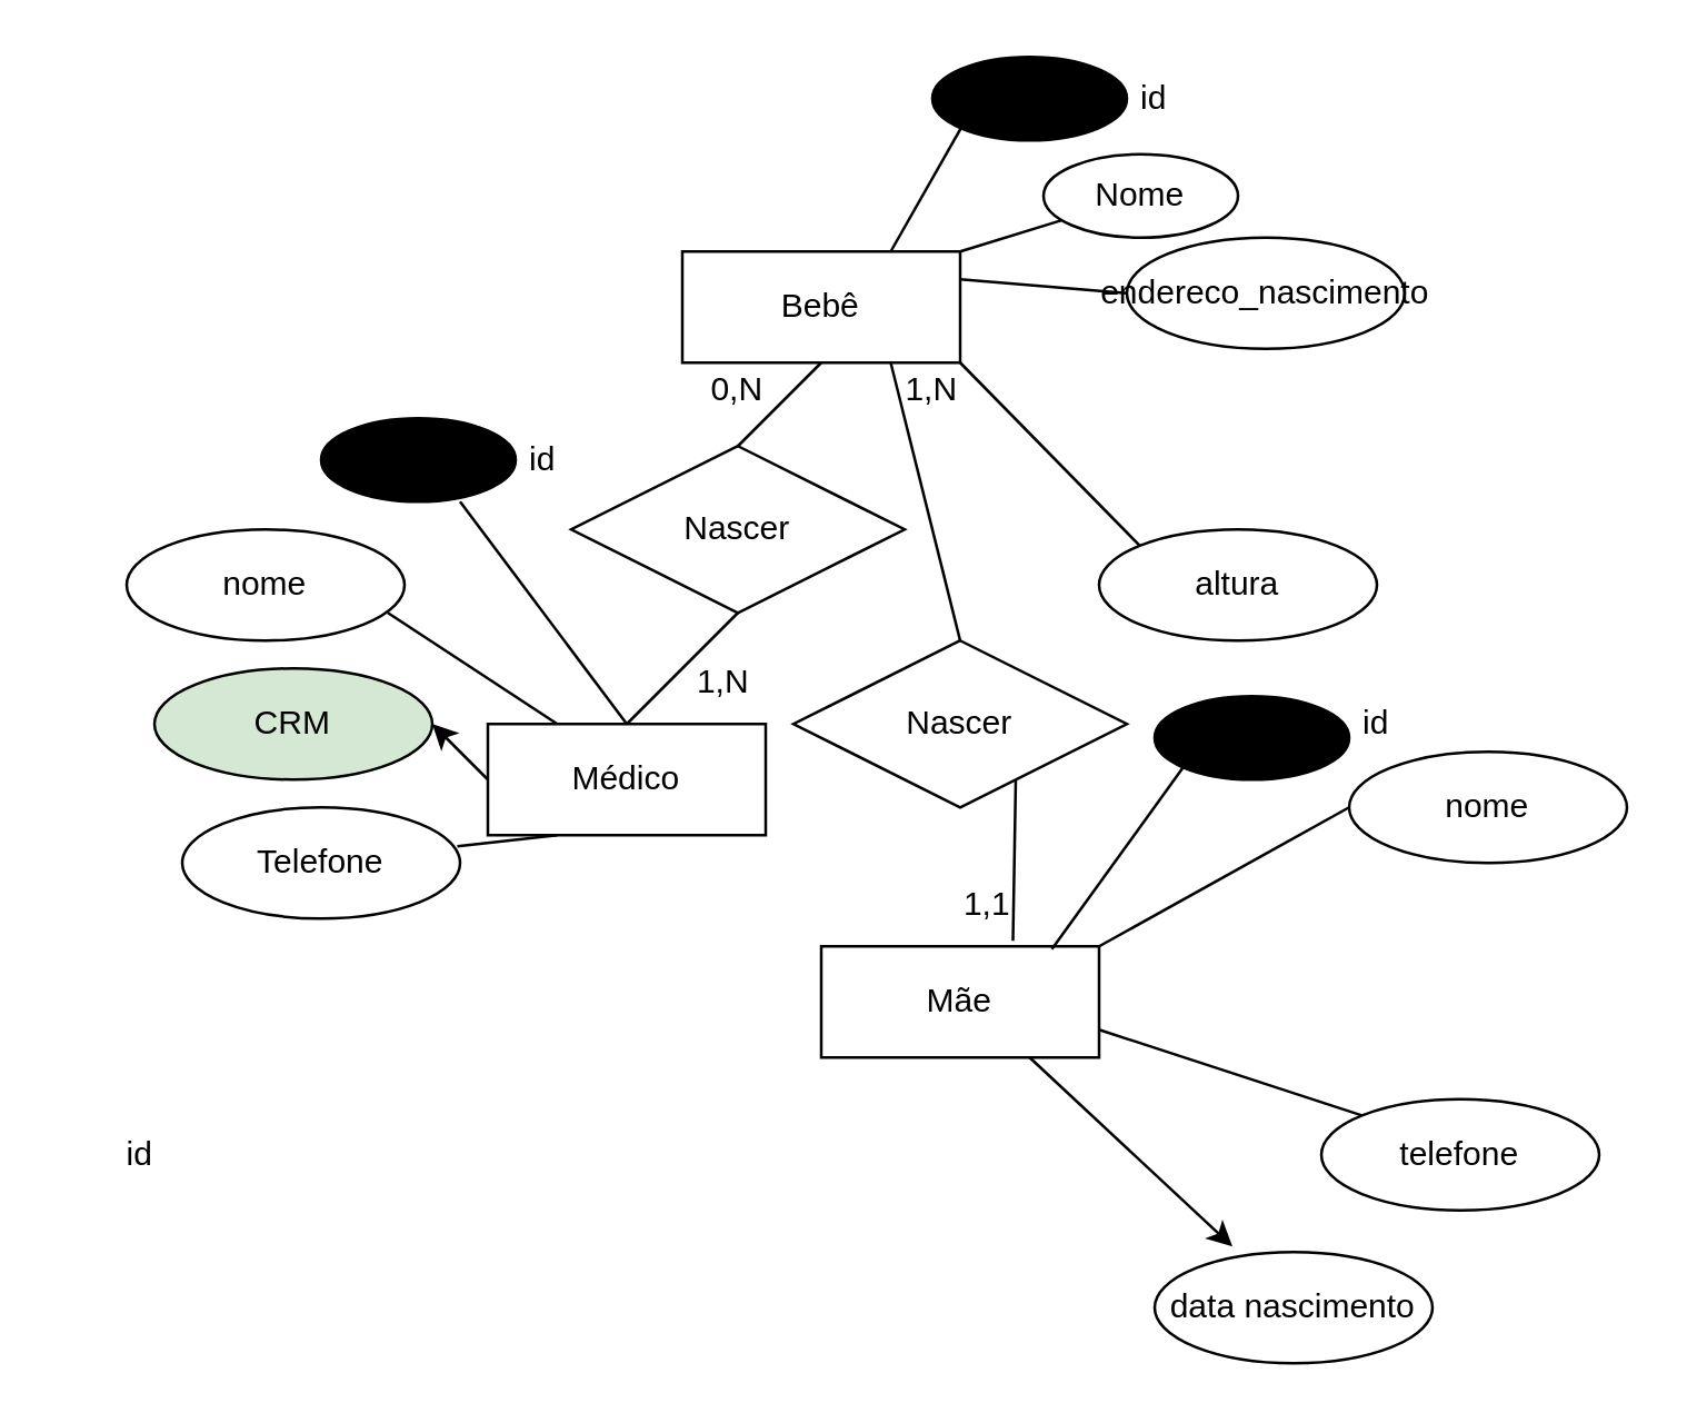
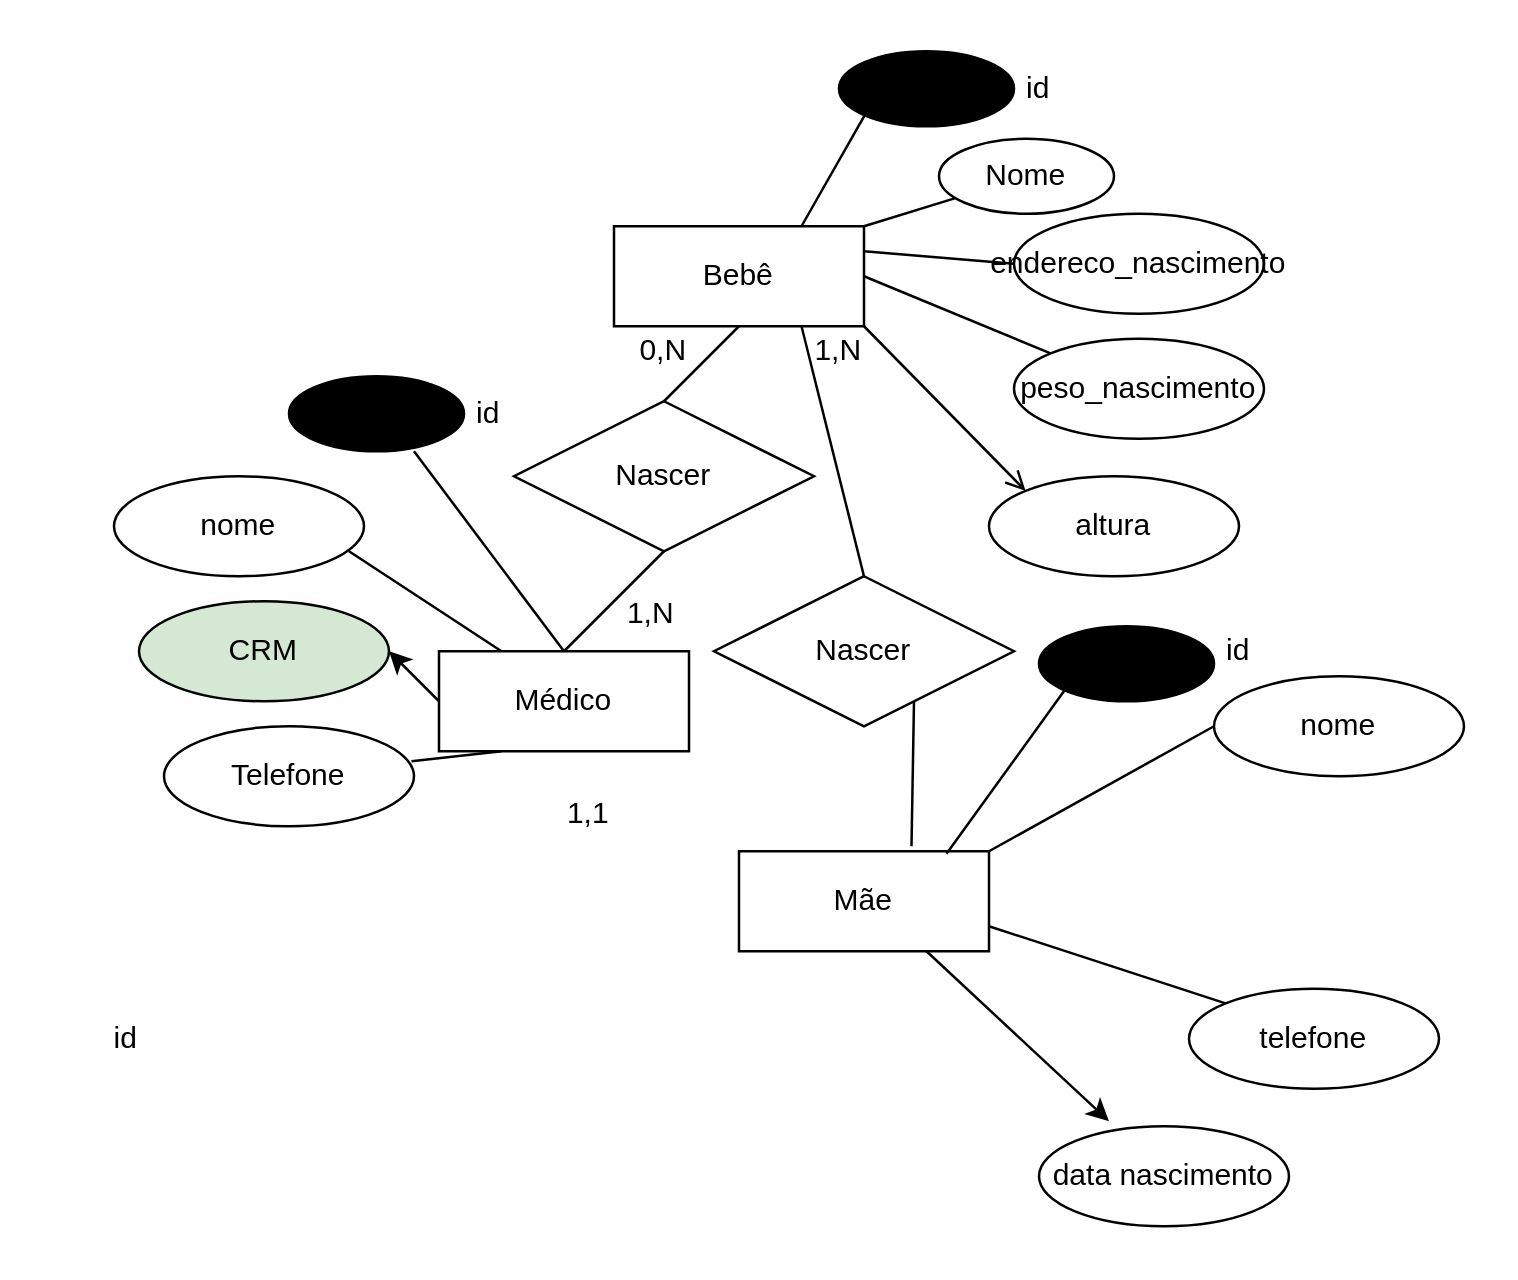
+ <mxCell id="11" value="" style="endArrow=none;html=1;rounded=0;exitX=1;exitY=0.5;exitDx=0;exitDy=0;entryX=0;entryY=0;entryDx=0;entryDy=0;" edge="1" parent="1" source="2" target="10"><mxGeometry relative="1" as="geometry"><mxPoint x="355" y="110" as="sourcePoint" /><mxPoint x="415" y="115" as="targetPoint" /></mxGeometry></mxCell>
+ <mxCell id="10" value="peso_nascimento" style="ellipse;whiteSpace=wrap;html=1;align=center;" vertex="1" parent="1"><mxGeometry x="405" y="135" width="100" height="40" as="geometry" /></mxCell>
- <mxCell id="13" value="" style="endArrow=none;html=1;rounded=0;exitX=1;exitY=1;exitDx=0;exitDy=0;entryX=0;entryY=0;entryDx=0;entryDy=0;" edge="1" parent="1" source="2" target="12"><mxGeometry relative="1" as="geometry"><mxPoint x="355" y="120" as="sourcePoint" /><mxPoint x="430" y="151" as="targetPoint" /></mxGeometry></mxCell>
+ <mxCell id="13" value="" style="endArrow=open;html=1;rounded=0;exitX=1;exitY=1;exitDx=0;exitDy=0;entryX=0;entryY=0;entryDx=0;entryDy=0;" edge="1" parent="1" source="2" target="12"><mxGeometry relative="1" as="geometry"><mxPoint x="355" y="120" as="sourcePoint" /><mxPoint x="430" y="151" as="targetPoint" /></mxGeometry></mxCell>
- <mxCell id="41" value="1,1" style="text;strokeColor=none;align=center;fillColor=none;html=1;verticalAlign=middle;whiteSpace=wrap;rounded=0;fontColor=#000000;" vertex="1" parent="1"><mxGeometry x="325" y="310" width="60" height="30" as="geometry" /></mxCell>
+ <mxCell id="41" value="1,1" style="text;strokeColor=none;align=center;fillColor=none;html=1;verticalAlign=middle;whiteSpace=wrap;rounded=0;fontColor=#000000;" vertex="1" parent="1"><mxGeometry x="205" y="310" width="60" height="30" as="geometry" /></mxCell>
